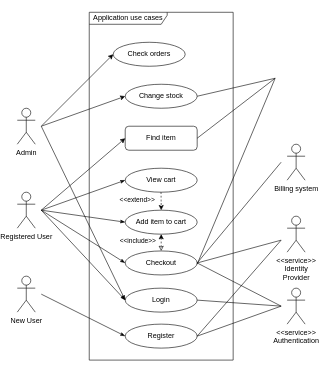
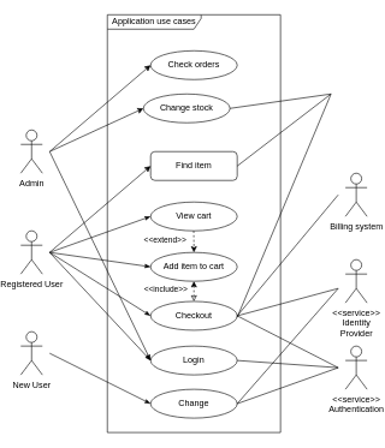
- <mxCell id="34" value="Check orders" style="ellipse;whiteSpace=wrap;html=1;" vertex="1" parent="1"><mxGeometry x="180" y="70" width="120" height="40" as="geometry" /></mxCell>
+ <mxCell id="34" value="Check orders" style="ellipse;whiteSpace=wrap;html=1;" vertex="1" parent="1"><mxGeometry x="200" y="70" width="120" height="40" as="geometry" /></mxCell>
- <mxCell id="32" value="Change stock" style="ellipse;whiteSpace=wrap;html=1;" vertex="1" parent="1"><mxGeometry x="200" y="140" width="120" height="40" as="geometry" /></mxCell>
+ <mxCell id="32" value="Change stock" style="ellipse;whiteSpace=wrap;html=1;" vertex="1" parent="1"><mxGeometry x="190" y="130" width="120" height="40" as="geometry" /></mxCell>
- <mxCell id="9" value="Register" style="ellipse;whiteSpace=wrap;html=1;" vertex="1" parent="1"><mxGeometry x="200" y="540" width="120" height="40" as="geometry" /></mxCell>
+ <mxCell id="9" value="Change" style="ellipse;whiteSpace=wrap;html=1;" vertex="1" parent="1"><mxGeometry x="200" y="540" width="120" height="40" as="geometry" /></mxCell>
